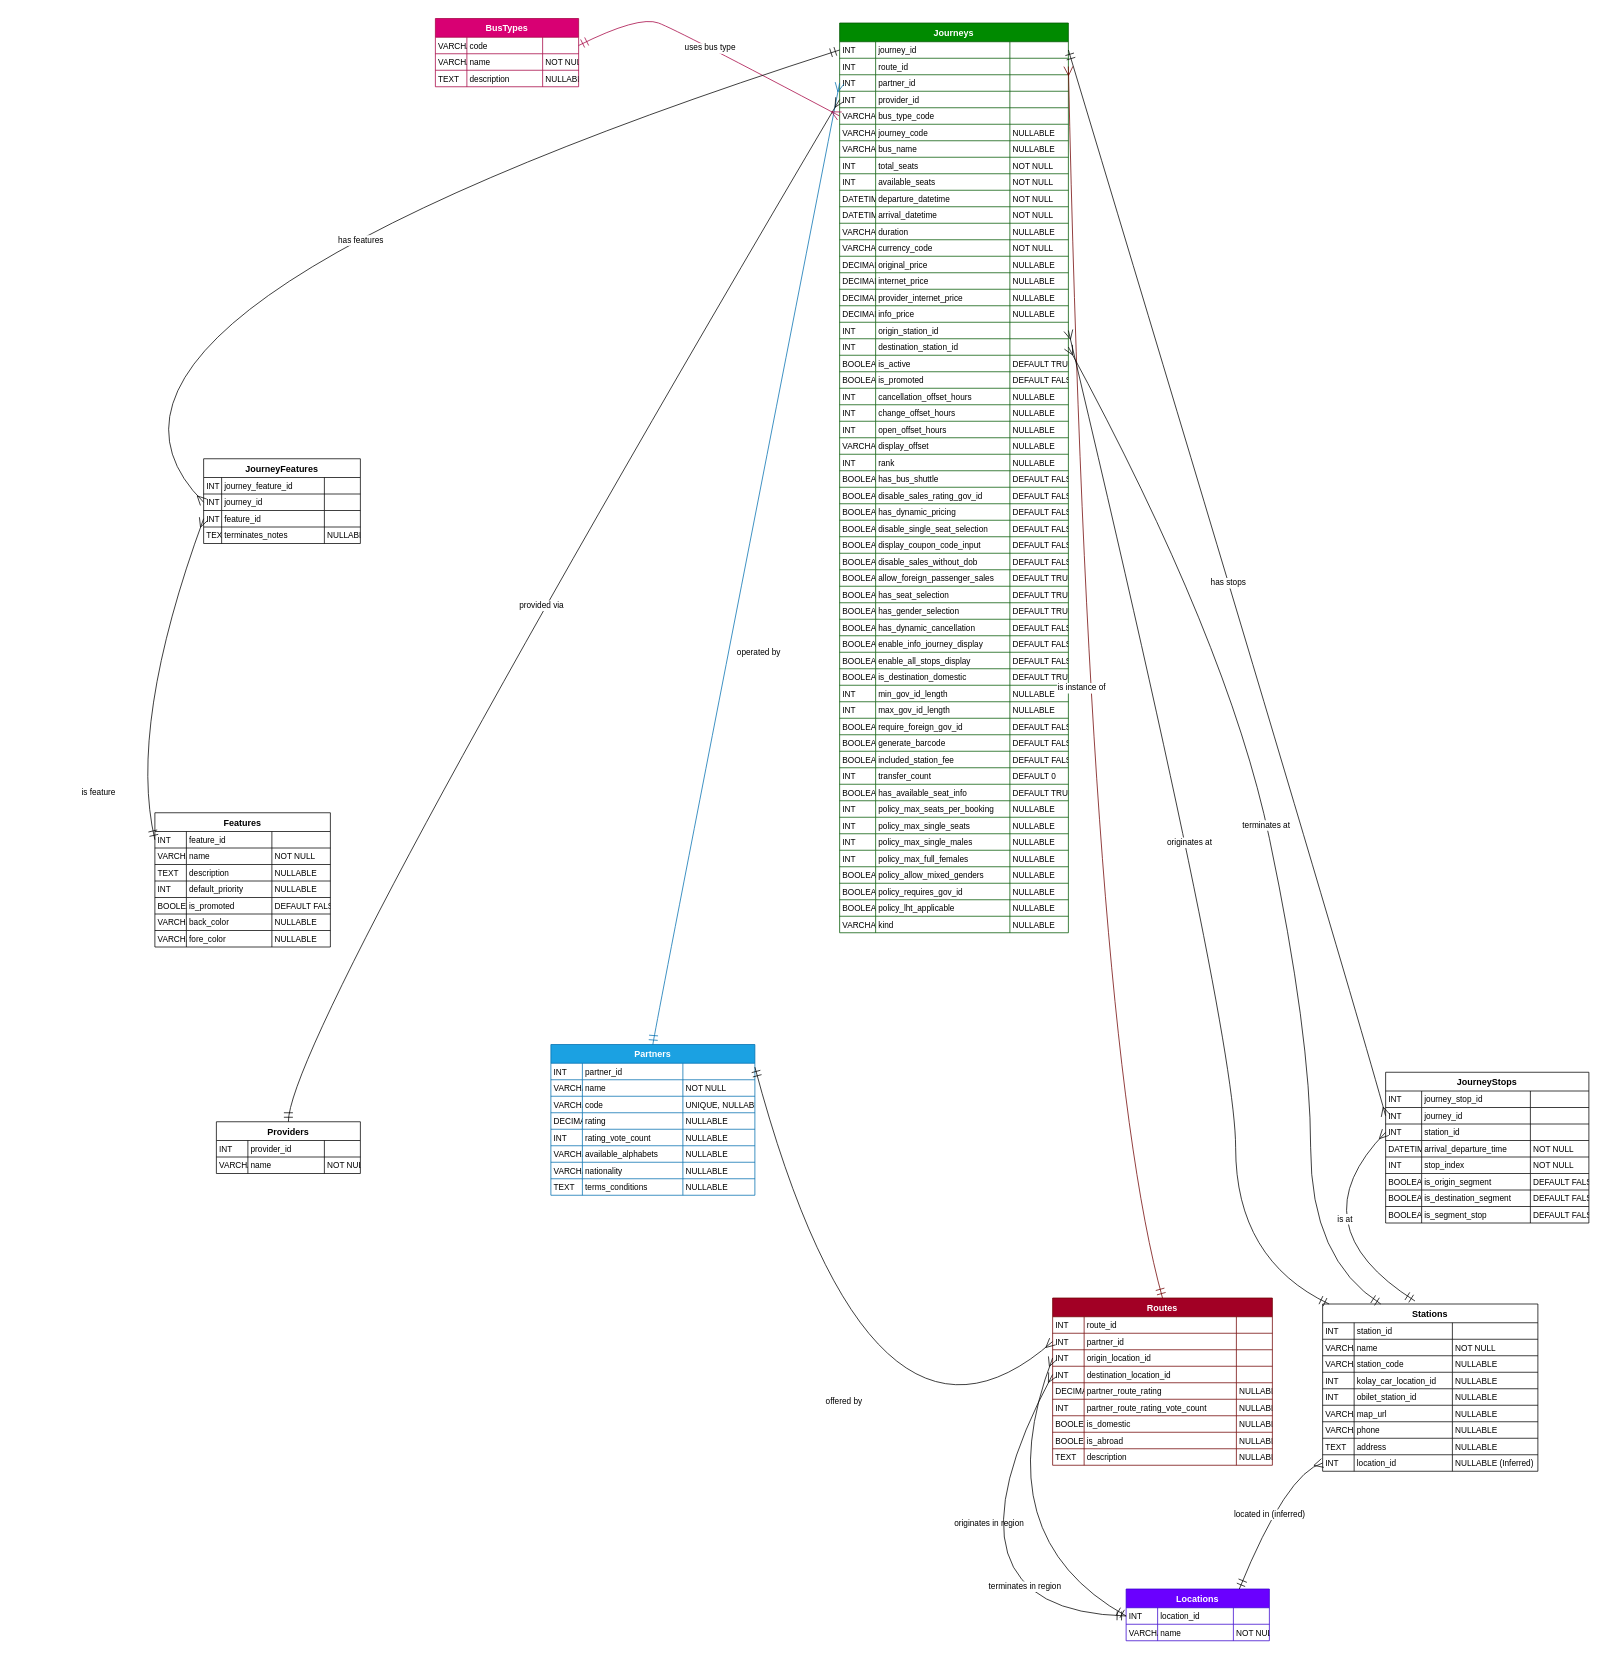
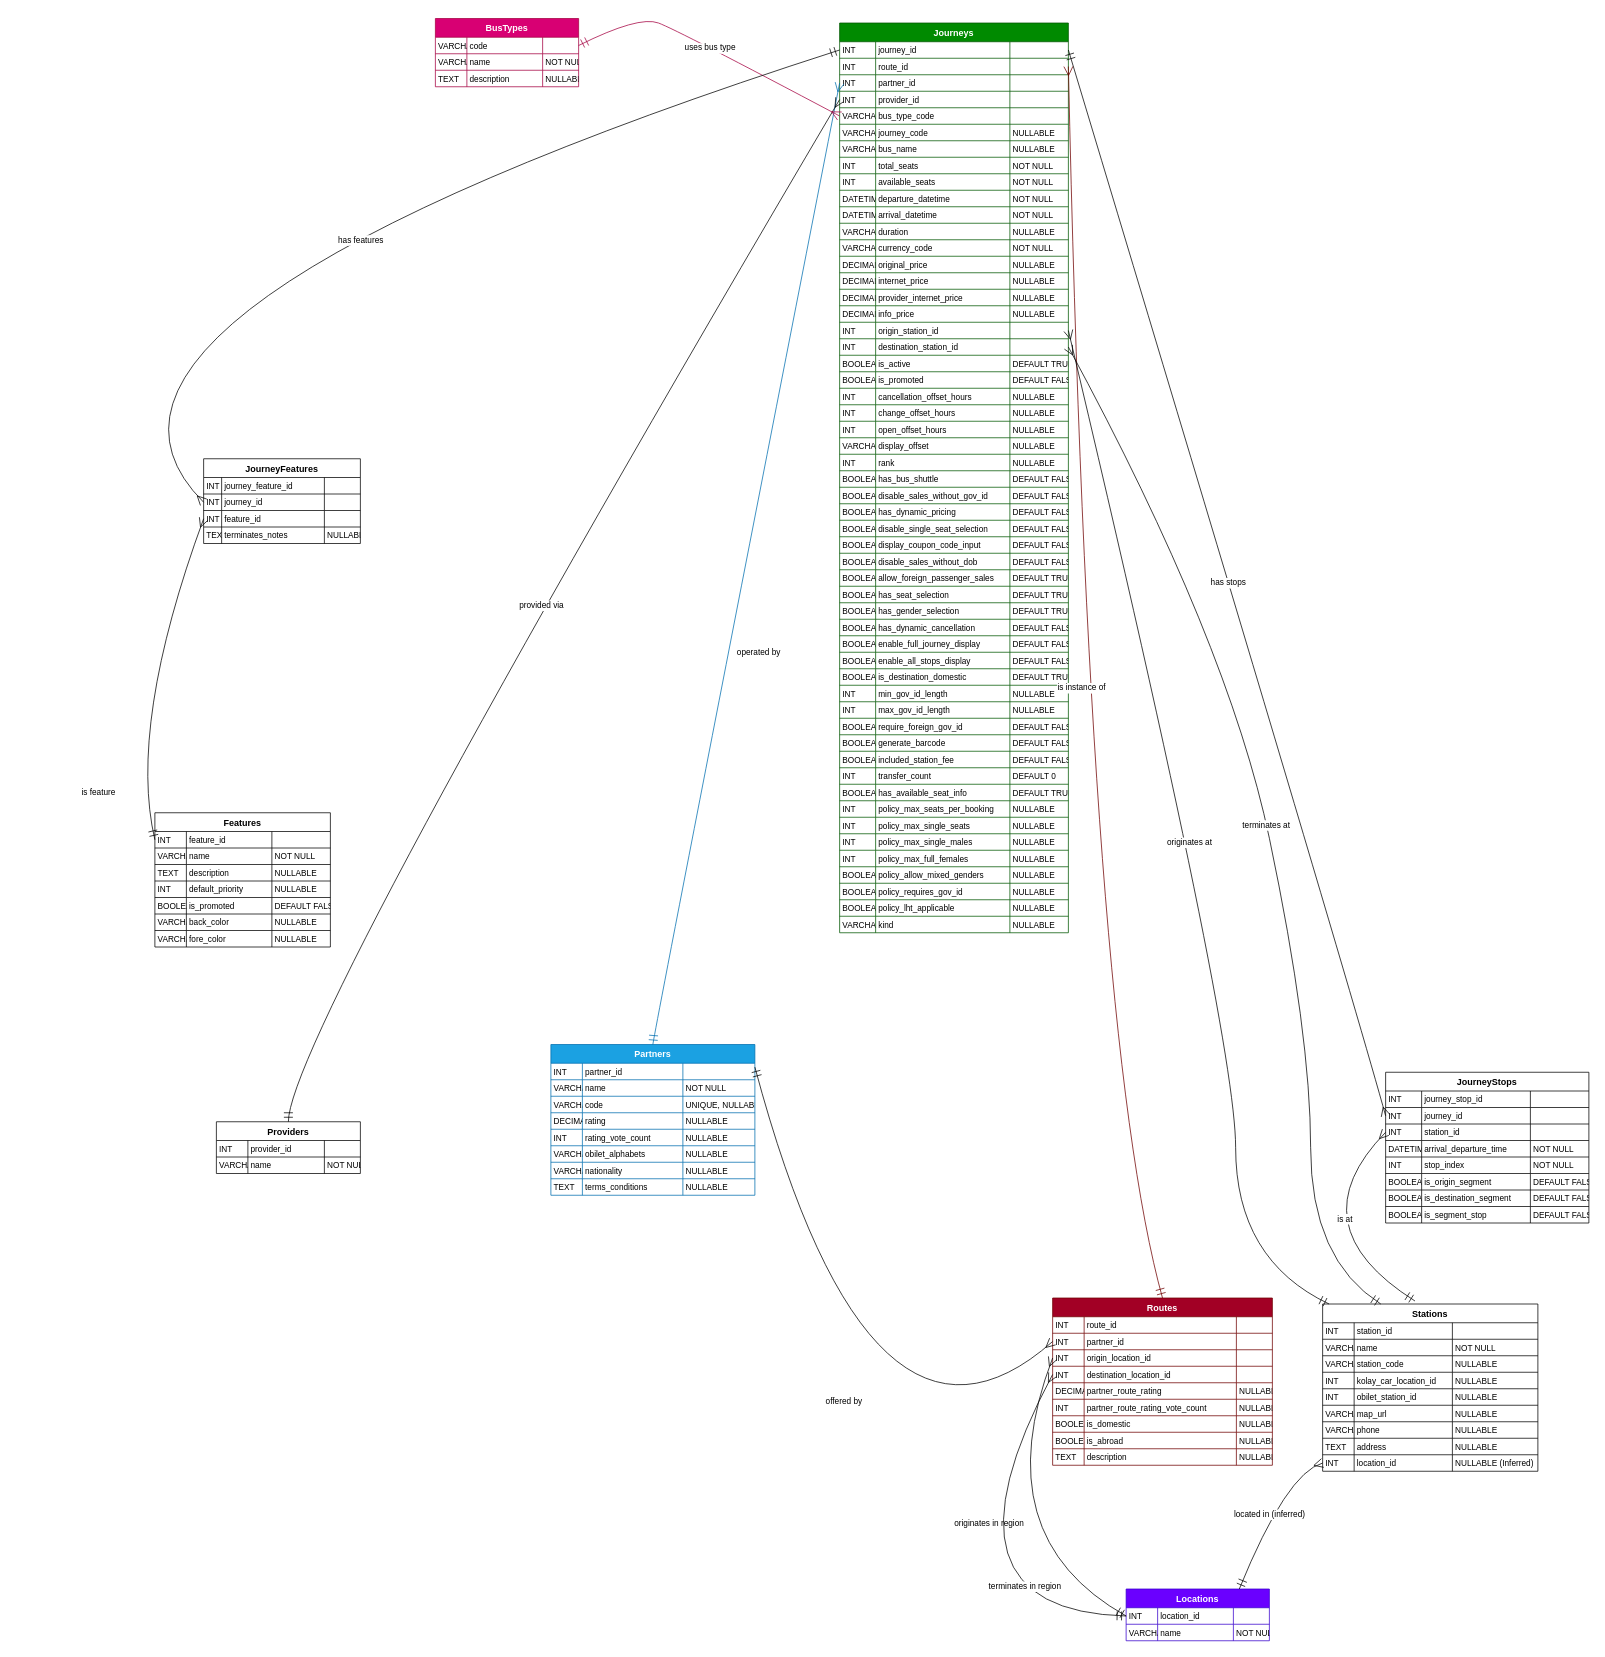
- <mxCell id="280" value="disable_sales_rating_gov_id" style="shape=partialRectangle;connectable=0;fillColor=none;top=0;left=0;bottom=0;right=0;align=left;spacingLeft=2;overflow=hidden;fontSize=11;" parent="278" vertex="1"><mxGeometry x="48" width="179" height="22" as="geometry"><mxRectangle width="179" height="22" as="alternateBounds" /></mxGeometry></mxCell>
+ <mxCell id="280" value="disable_sales_without_gov_id" style="shape=partialRectangle;connectable=0;fillColor=none;top=0;left=0;bottom=0;right=0;align=left;spacingLeft=2;overflow=hidden;fontSize=11;" parent="278" vertex="1"><mxGeometry x="48" width="179" height="22" as="geometry"><mxRectangle width="179" height="22" as="alternateBounds" /></mxGeometry></mxCell>
- <mxCell id="316" value="enable_info_journey_display" style="shape=partialRectangle;connectable=0;fillColor=none;top=0;left=0;bottom=0;right=0;align=left;spacingLeft=2;overflow=hidden;fontSize=11;" parent="314" vertex="1"><mxGeometry x="48" width="179" height="22" as="geometry"><mxRectangle width="179" height="22" as="alternateBounds" /></mxGeometry></mxCell>
+ <mxCell id="316" value="enable_full_journey_display" style="shape=partialRectangle;connectable=0;fillColor=none;top=0;left=0;bottom=0;right=0;align=left;spacingLeft=2;overflow=hidden;fontSize=11;" parent="314" vertex="1"><mxGeometry x="48" width="179" height="22" as="geometry"><mxRectangle width="179" height="22" as="alternateBounds" /></mxGeometry></mxCell>
- <mxCell id="25" value="available_alphabets" style="shape=partialRectangle;connectable=0;fillColor=none;top=0;left=0;bottom=0;right=0;align=left;spacingLeft=2;overflow=hidden;fontSize=11;" parent="23" vertex="1"><mxGeometry x="42" width="134" height="22" as="geometry"><mxRectangle width="134" height="22" as="alternateBounds" /></mxGeometry></mxCell>
+ <mxCell id="25" value="obilet_alphabets" style="shape=partialRectangle;connectable=0;fillColor=none;top=0;left=0;bottom=0;right=0;align=left;spacingLeft=2;overflow=hidden;fontSize=11;" parent="23" vertex="1"><mxGeometry x="42" width="134" height="22" as="geometry"><mxRectangle width="134" height="22" as="alternateBounds" /></mxGeometry></mxCell>
